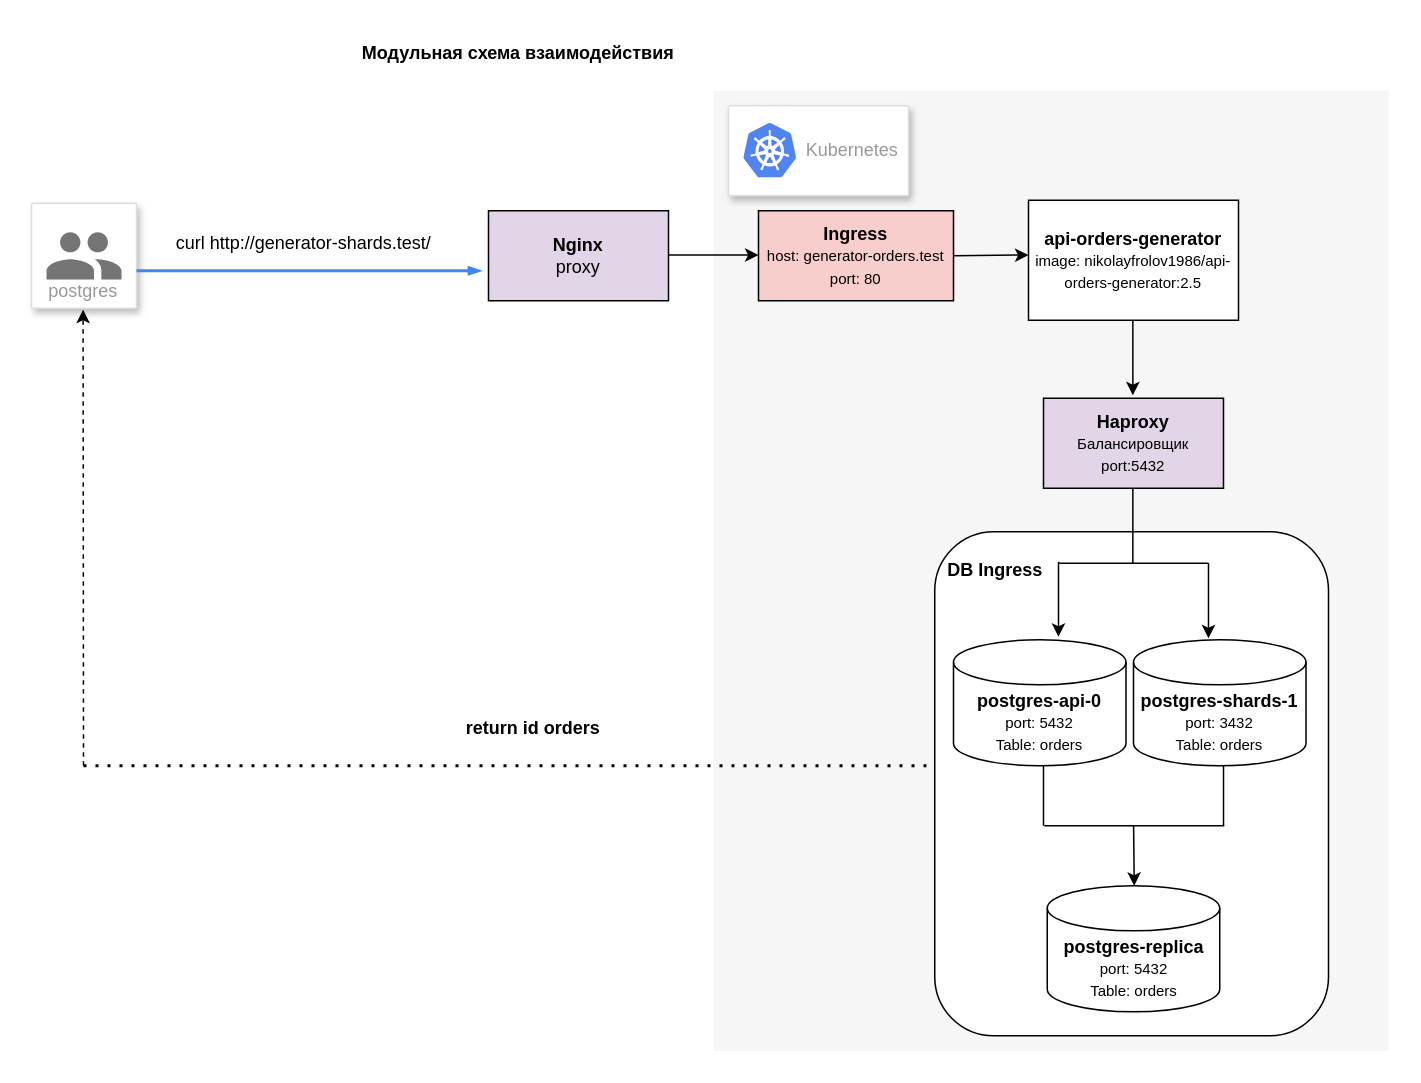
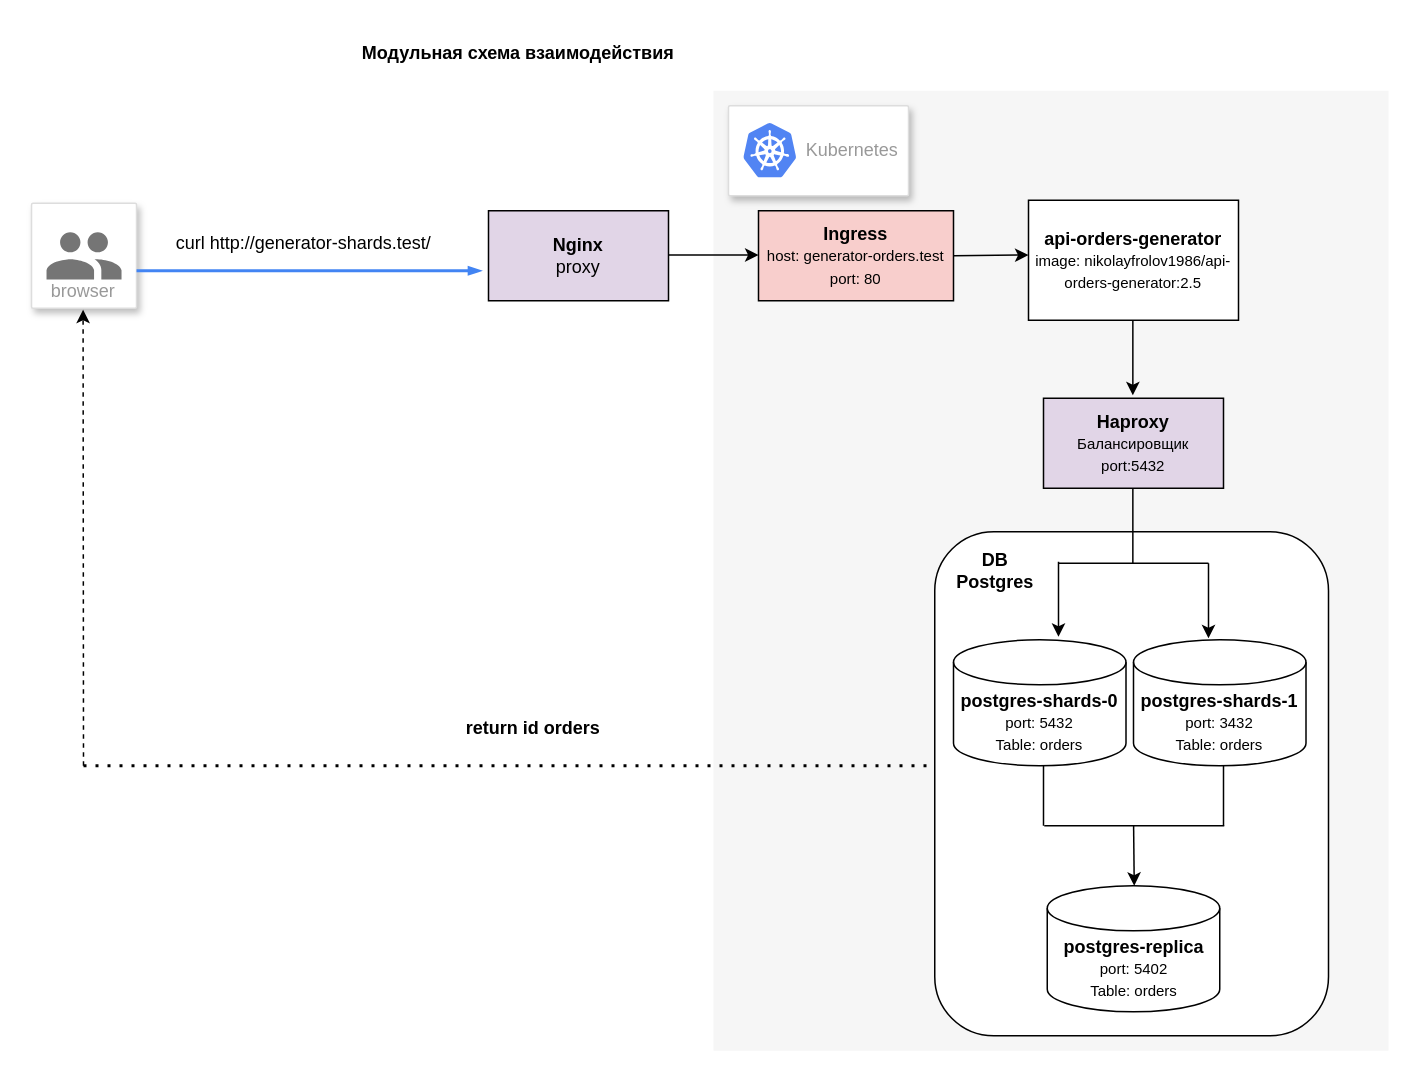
- <mxCell id="4" value="postgres" style="strokeColor=#dddddd;fillColor=#ffffff;shadow=1;strokeWidth=1;rounded=1;absoluteArcSize=1;arcSize=2;labelPosition=center;verticalLabelPosition=middle;align=center;verticalAlign=bottom;spacingLeft=0;fontColor=#999999;fontSize=12;whiteSpace=wrap;spacingBottom=2;html=1;" parent="1" vertex="1"><mxGeometry x="20.35" y="135" width="70" height="70" as="geometry" /></mxCell>
+ <mxCell id="4" value="browser" style="strokeColor=#dddddd;fillColor=#ffffff;shadow=1;strokeWidth=1;rounded=1;absoluteArcSize=1;arcSize=2;labelPosition=center;verticalLabelPosition=middle;align=center;verticalAlign=bottom;spacingLeft=0;fontColor=#999999;fontSize=12;whiteSpace=wrap;spacingBottom=2;html=1;" parent="1" vertex="1"><mxGeometry x="20.35" y="135" width="70" height="70" as="geometry" /></mxCell>
- <mxCell id="29" value="&lt;b&gt;DB Ingress&lt;/b&gt;" style="text;html=1;align=center;verticalAlign=middle;whiteSpace=wrap;rounded=0;" vertex="1" parent="1"><mxGeometry x="627.5" y="365" width="70" height="30" as="geometry" /></mxCell>
+ <mxCell id="29" value="&lt;b&gt;DB Postgres&lt;/b&gt;" style="text;html=1;align=center;verticalAlign=middle;whiteSpace=wrap;rounded=0;" vertex="1" parent="1"><mxGeometry x="627.5" y="365" width="70" height="30" as="geometry" /></mxCell>
- <mxCell id="19" value="&lt;b&gt;postgres-api-0&lt;/b&gt;&lt;br&gt;&lt;div&gt;&lt;span style=&quot;font-size: 10px;&quot;&gt;port: 5432&lt;/span&gt;&lt;/div&gt;&lt;div&gt;&lt;span style=&quot;font-size: 10px;&quot;&gt;Table: orders&lt;/span&gt;&lt;/div&gt;" style="shape=cylinder3;whiteSpace=wrap;html=1;boundedLbl=1;backgroundOutline=1;size=15;" vertex="1" parent="1"><mxGeometry x="635" y="426" width="115" height="84" as="geometry" /></mxCell>
+ <mxCell id="19" value="&lt;b&gt;postgres-shards-0&lt;/b&gt;&lt;br&gt;&lt;div&gt;&lt;span style=&quot;font-size: 10px;&quot;&gt;port: 5432&lt;/span&gt;&lt;/div&gt;&lt;div&gt;&lt;span style=&quot;font-size: 10px;&quot;&gt;Table: orders&lt;/span&gt;&lt;/div&gt;" style="shape=cylinder3;whiteSpace=wrap;html=1;boundedLbl=1;backgroundOutline=1;size=15;" vertex="1" parent="1"><mxGeometry x="635" y="426" width="115" height="84" as="geometry" /></mxCell>
- <mxCell id="25" value="&lt;b&gt;postgres-replica&lt;/b&gt;&lt;br&gt;&lt;div&gt;&lt;span style=&quot;font-size: 10px;&quot;&gt;port: 5432&lt;/span&gt;&lt;/div&gt;&lt;div&gt;&lt;span style=&quot;font-size: 10px;&quot;&gt;Table: orders&lt;/span&gt;&lt;span style=&quot;font-size: 10px;&quot;&gt;&lt;br&gt;&lt;/span&gt;&lt;/div&gt;" style="shape=cylinder3;whiteSpace=wrap;html=1;boundedLbl=1;backgroundOutline=1;size=15;" vertex="1" parent="1"><mxGeometry x="697.5" y="590" width="115" height="84" as="geometry" /></mxCell>
+ <mxCell id="25" value="&lt;b&gt;postgres-replica&lt;/b&gt;&lt;br&gt;&lt;div&gt;&lt;span style=&quot;font-size: 10px;&quot;&gt;port: 5402&lt;/span&gt;&lt;/div&gt;&lt;div&gt;&lt;span style=&quot;font-size: 10px;&quot;&gt;Table: orders&lt;/span&gt;&lt;span style=&quot;font-size: 10px;&quot;&gt;&lt;br&gt;&lt;/span&gt;&lt;/div&gt;" style="shape=cylinder3;whiteSpace=wrap;html=1;boundedLbl=1;backgroundOutline=1;size=15;" vertex="1" parent="1"><mxGeometry x="697.5" y="590" width="115" height="84" as="geometry" /></mxCell>
